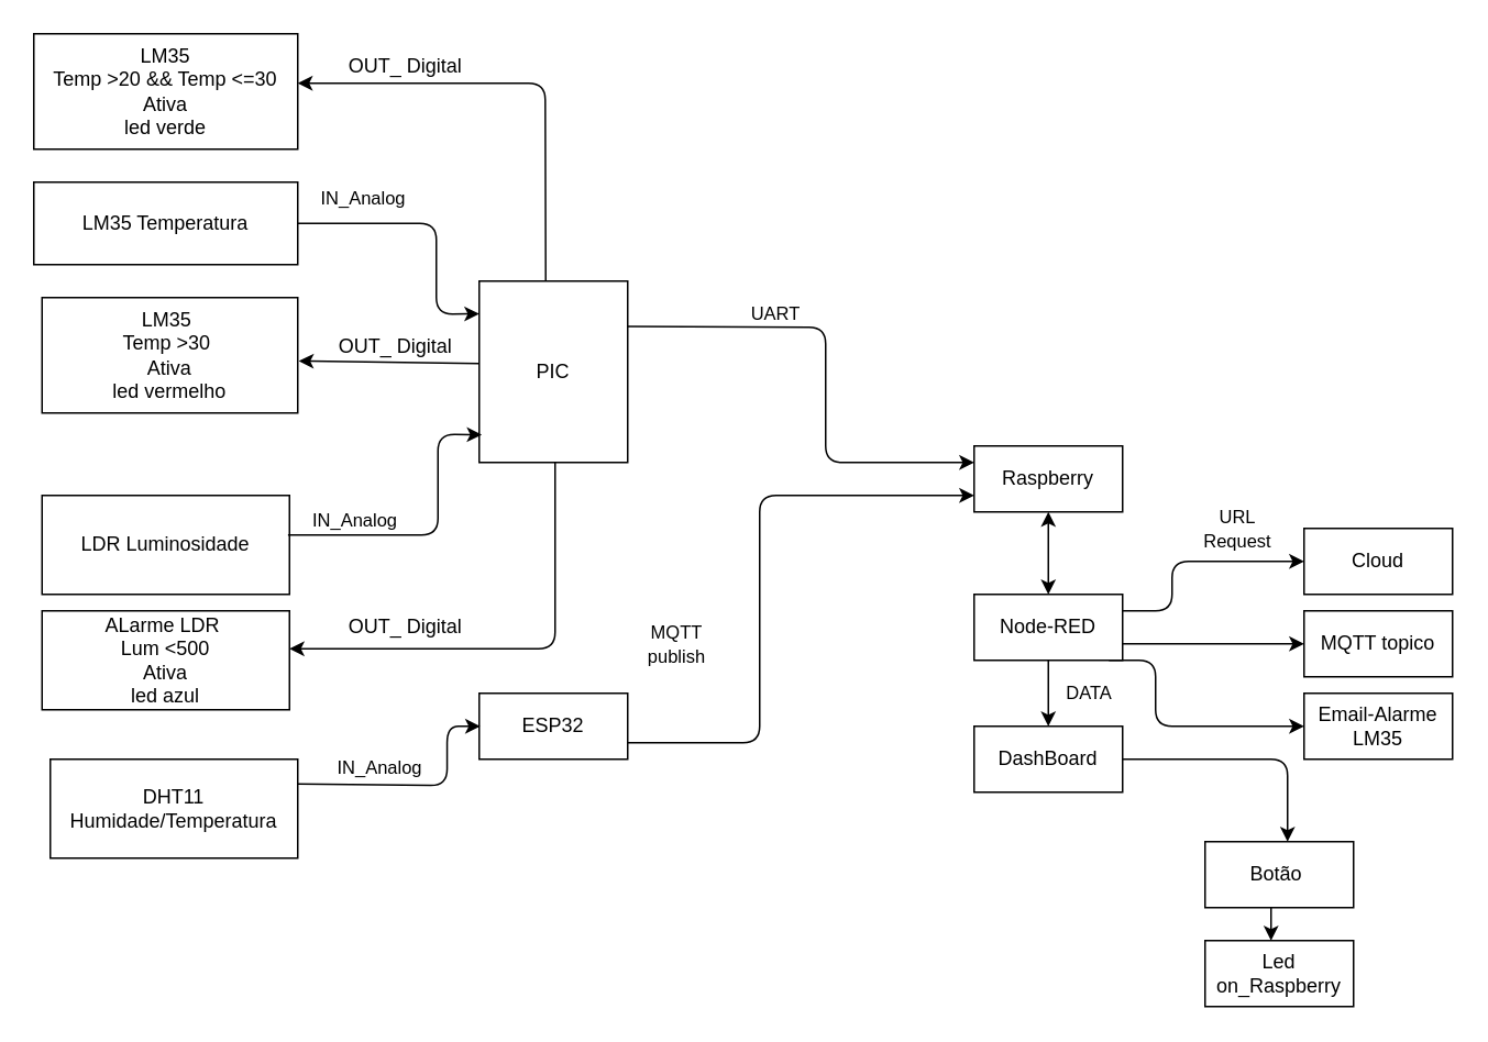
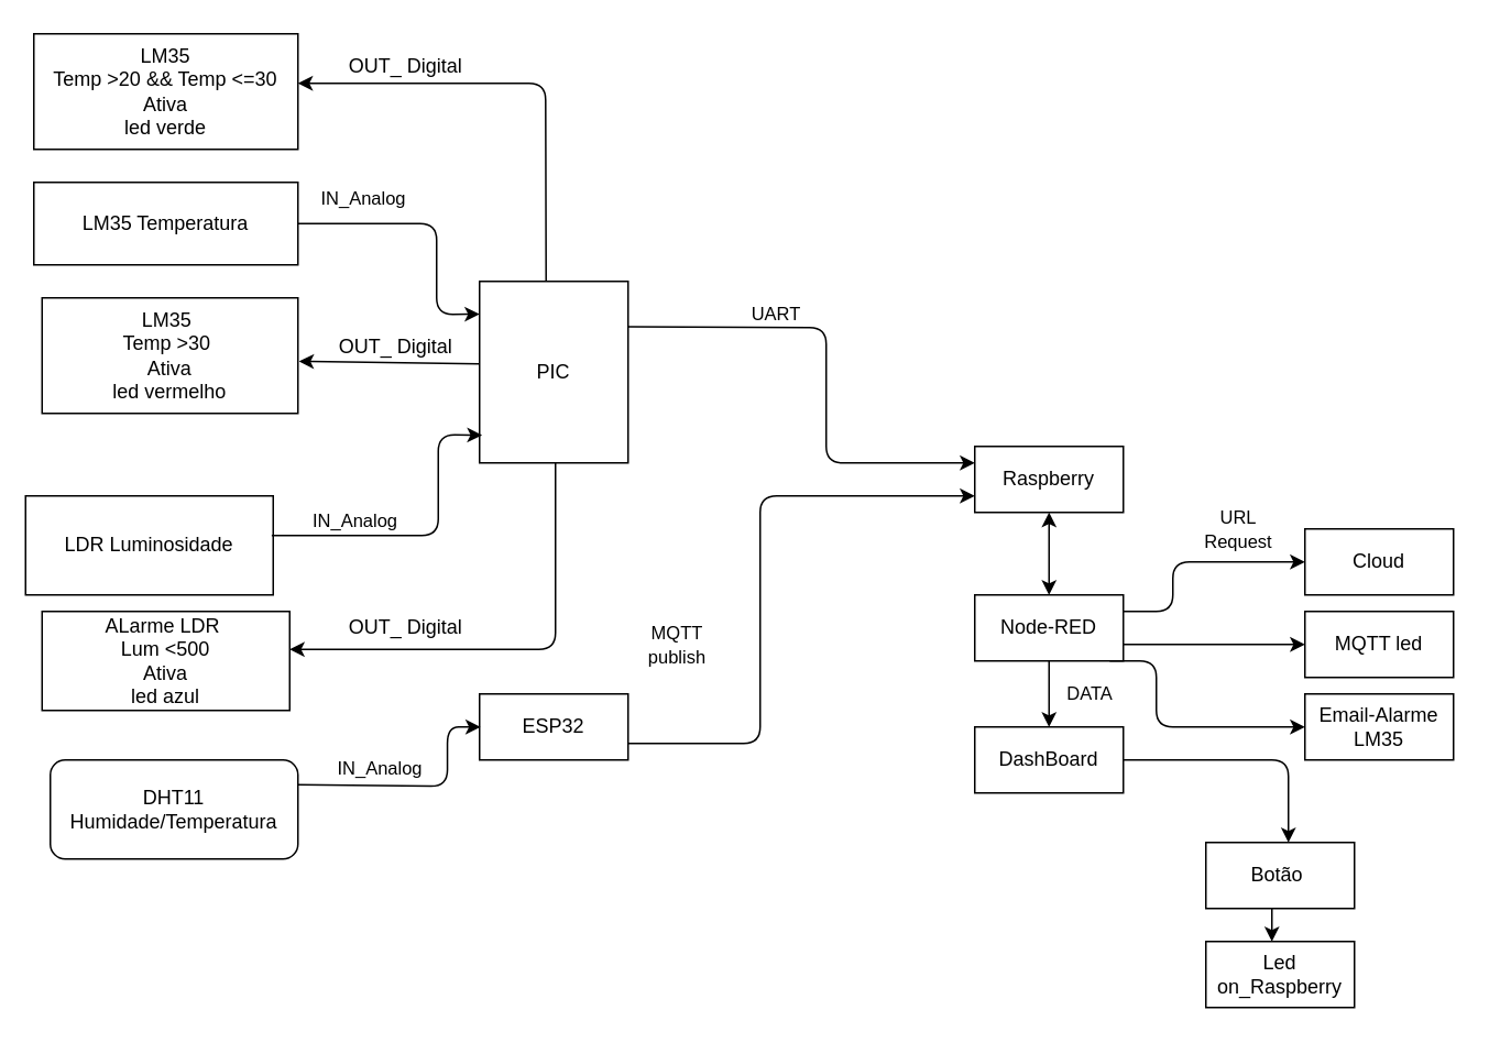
- <mxCell id="6" value="LDR Luminosidade" style="rounded=0;whiteSpace=wrap;html=1;" vertex="1" parent="1"><mxGeometry x="25" y="300" width="150" height="60" as="geometry" /></mxCell>
+ <mxCell id="6" value="LDR Luminosidade" style="rounded=0;whiteSpace=wrap;html=1;" vertex="1" parent="1"><mxGeometry x="15" y="300" width="150" height="60" as="geometry" /></mxCell>
- <mxCell id="23" value="MQTT topico" style="rounded=0;whiteSpace=wrap;html=1;" vertex="1" parent="1"><mxGeometry x="790" y="370" width="90" height="40" as="geometry" /></mxCell>
+ <mxCell id="23" value="MQTT led" style="rounded=0;whiteSpace=wrap;html=1;" vertex="1" parent="1"><mxGeometry x="790" y="370" width="90" height="40" as="geometry" /></mxCell>
- <mxCell id="16" value="DHT11 Humidade/Temperatura" style="rounded=0;whiteSpace=wrap;html=1;" vertex="1" parent="1"><mxGeometry x="30" y="460" width="150" height="60" as="geometry" /></mxCell>
+ <mxCell id="16" value="DHT11 Humidade/Temperatura" style="whiteSpace=wrap;html=1;rounded=1;" vertex="1" parent="1"><mxGeometry x="30" y="460" width="150" height="60" as="geometry" /></mxCell>
